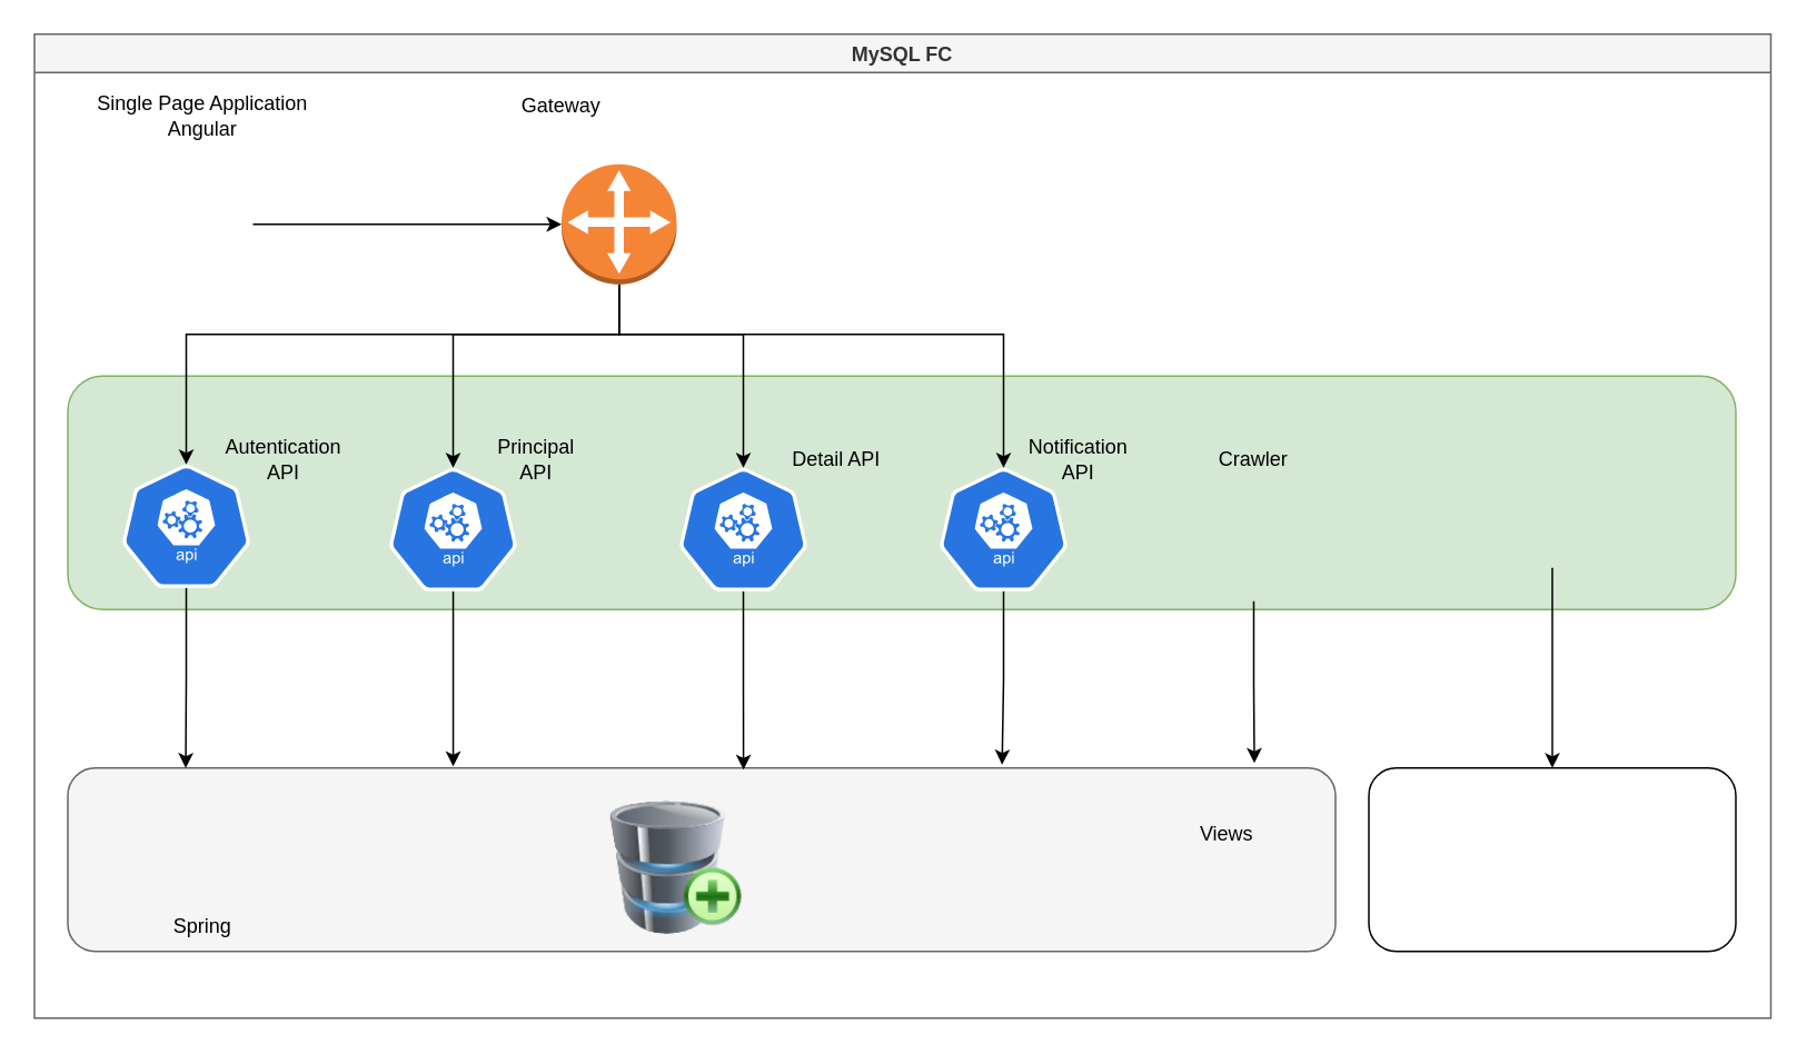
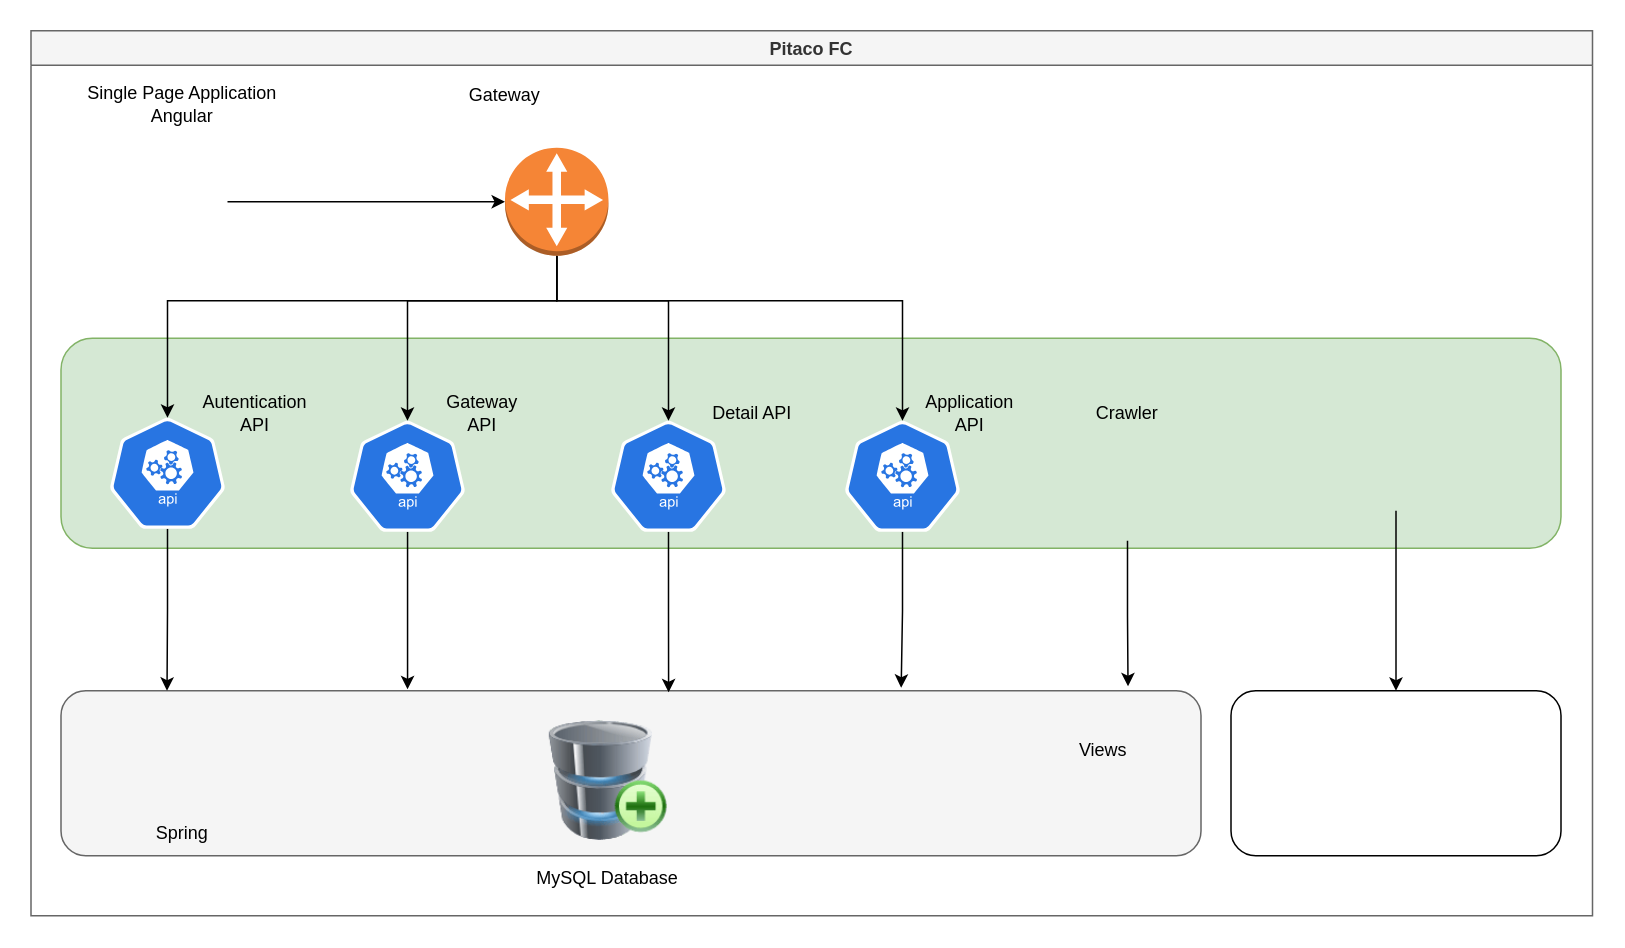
- <mxCell id="2" value="MySQL FC" style="swimlane;fillColor=#f5f5f5;fontColor=#333333;strokeColor=#666666;" parent="1" vertex="1"><mxGeometry x="20" y="20" width="1041" height="590" as="geometry" /></mxCell>
+ <mxCell id="2" value="Pitaco FC" style="swimlane;fillColor=#f5f5f5;fontColor=#333333;strokeColor=#666666;" parent="1" vertex="1"><mxGeometry x="20" y="20" width="1041" height="590" as="geometry" /></mxCell>
- <mxCell id="24" value="Principal API" style="text;html=1;strokeColor=none;fillColor=none;align=center;verticalAlign=middle;whiteSpace=wrap;rounded=0;" parent="2" vertex="1"><mxGeometry x="271" y="240" width="60" height="30" as="geometry" /></mxCell>
+ <mxCell id="24" value="Gateway API" style="text;html=1;strokeColor=none;fillColor=none;align=center;verticalAlign=middle;whiteSpace=wrap;rounded=0;" parent="2" vertex="1"><mxGeometry x="271" y="240" width="60" height="30" as="geometry" /></mxCell>
- <mxCell id="21" value="Notification API" style="text;html=1;strokeColor=none;fillColor=none;align=center;verticalAlign=middle;whiteSpace=wrap;rounded=0;" parent="2" vertex="1"><mxGeometry x="596" y="240" width="60" height="30" as="geometry" /></mxCell>
+ <mxCell id="21" value="Application API" style="text;html=1;strokeColor=none;fillColor=none;align=center;verticalAlign=middle;whiteSpace=wrap;rounded=0;" parent="2" vertex="1"><mxGeometry x="596" y="240" width="60" height="30" as="geometry" /></mxCell>
+ <mxCell id="13" value="MySQL Database" style="text;html=1;strokeColor=none;fillColor=none;align=center;verticalAlign=middle;whiteSpace=wrap;rounded=0;" parent="2" vertex="1"><mxGeometry x="312" y="550" width="145" height="30" as="geometry" /></mxCell>
